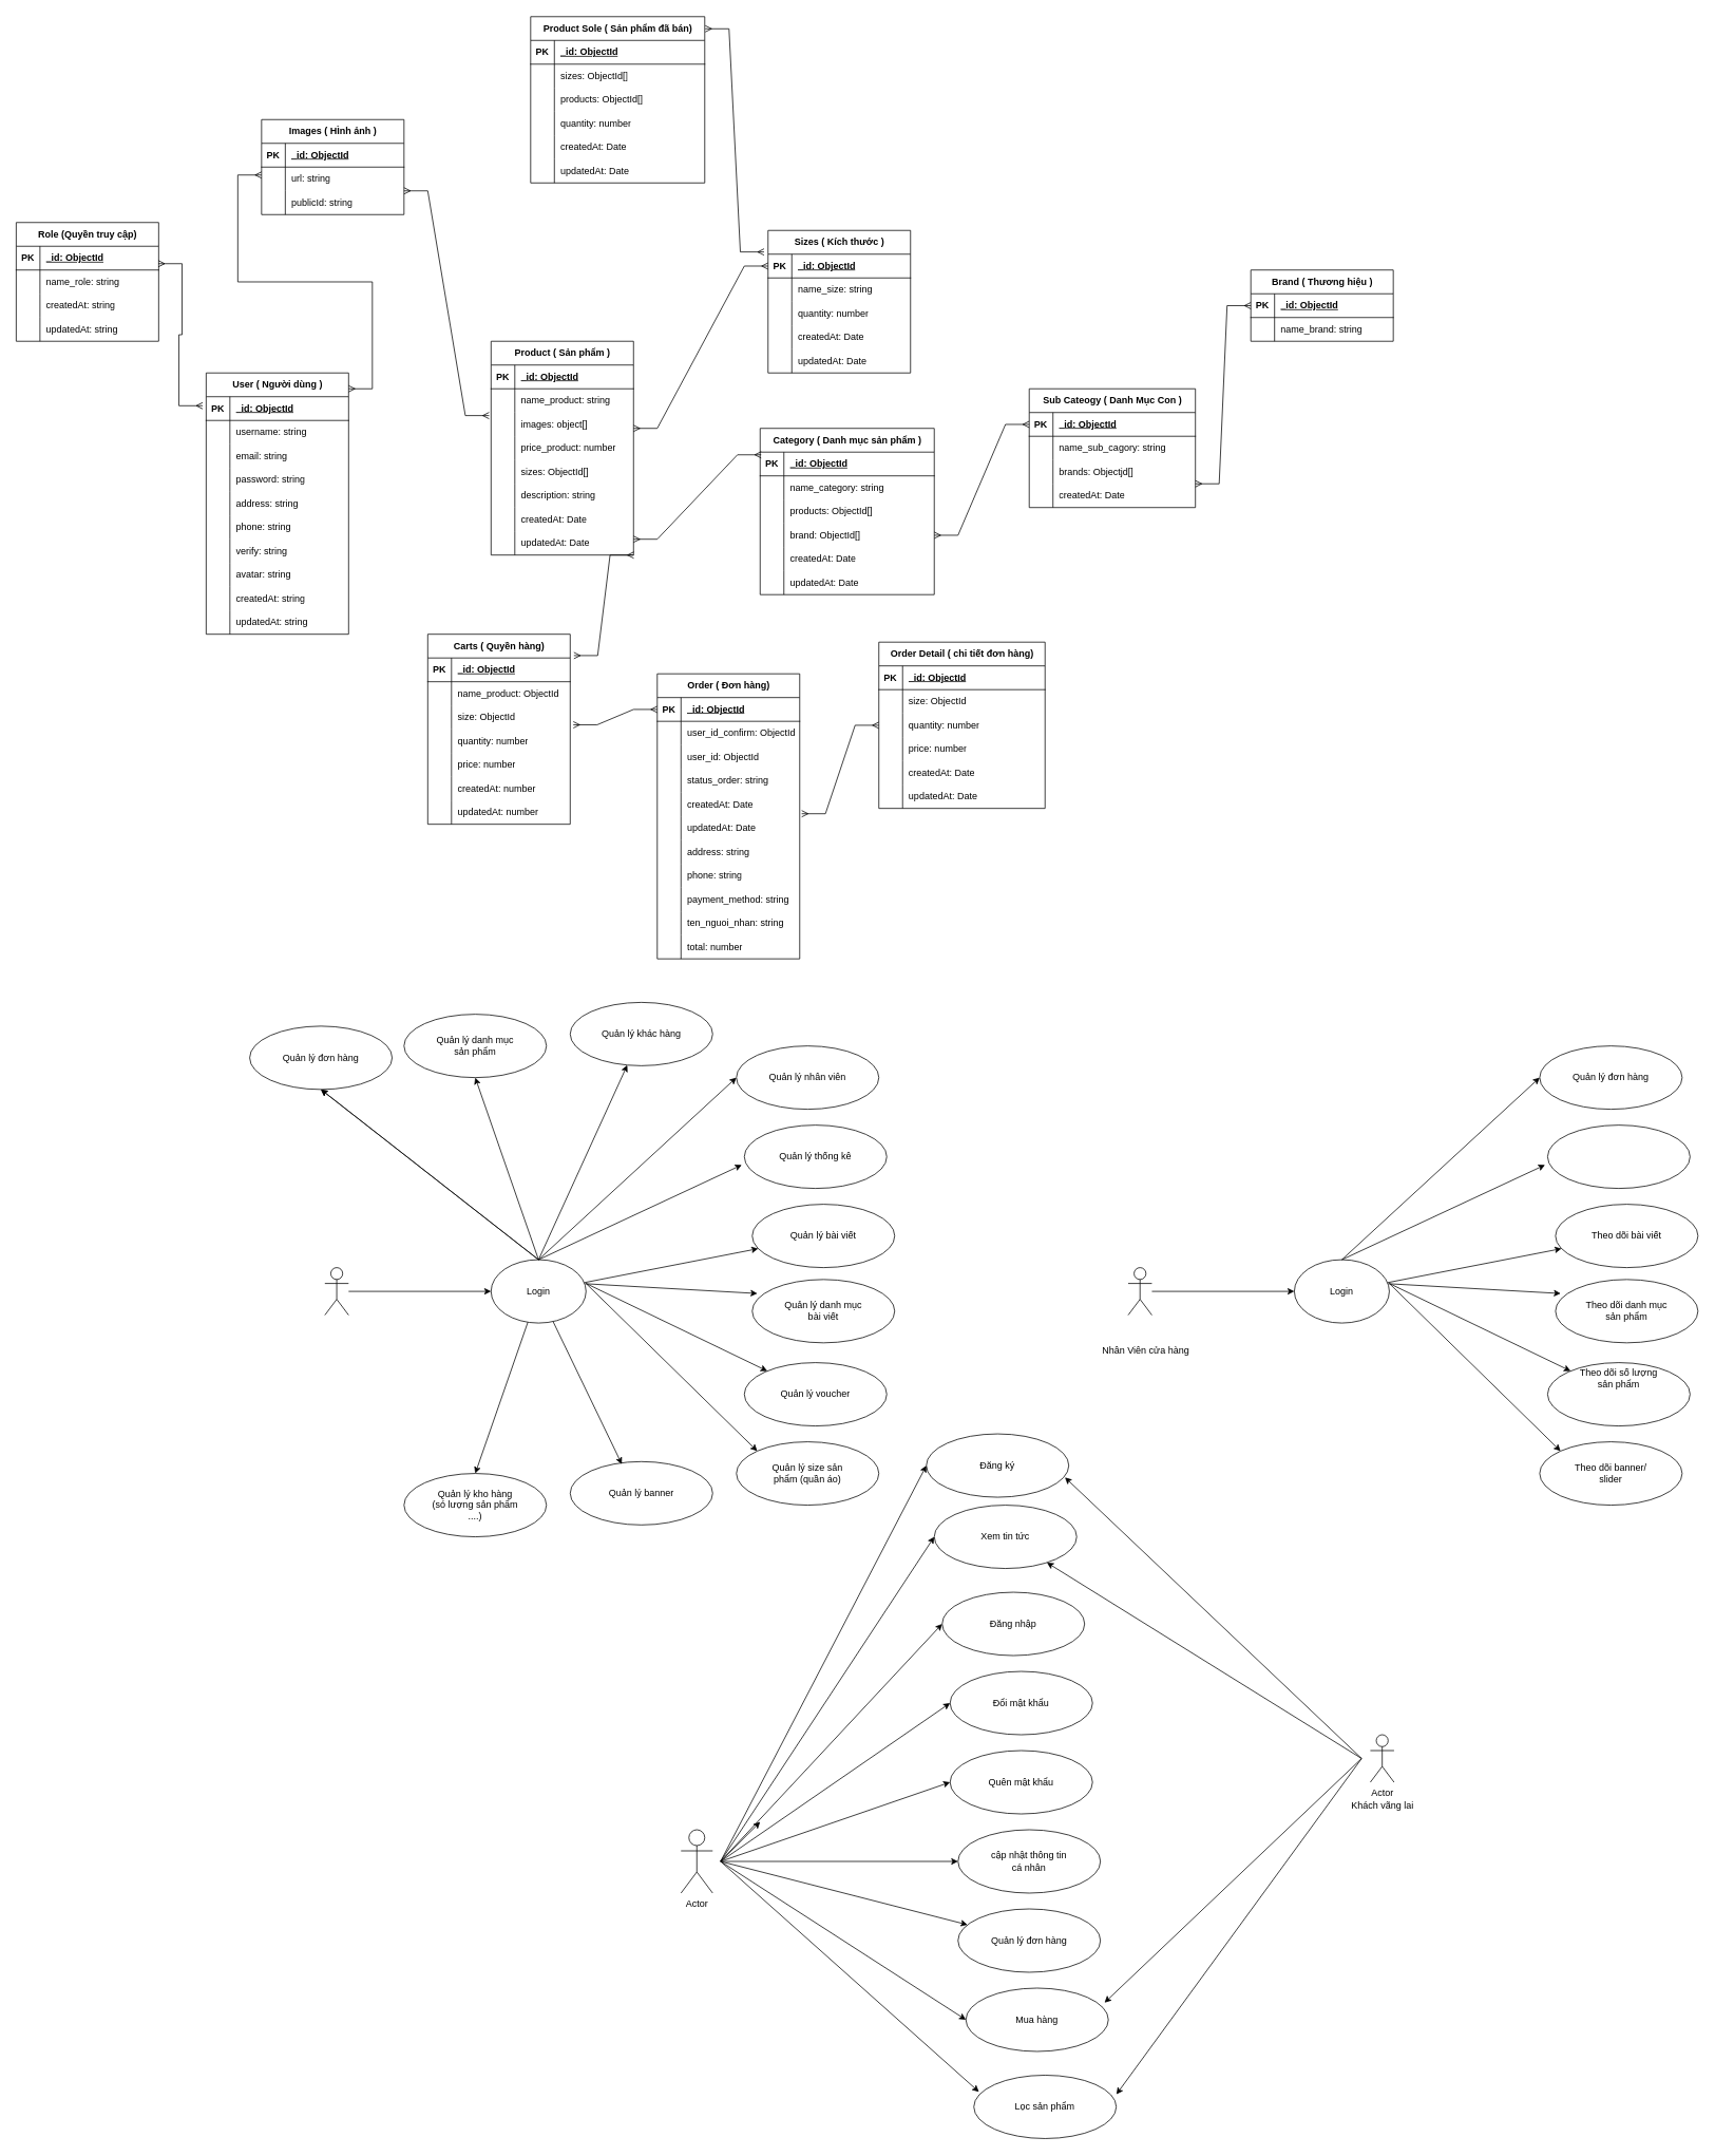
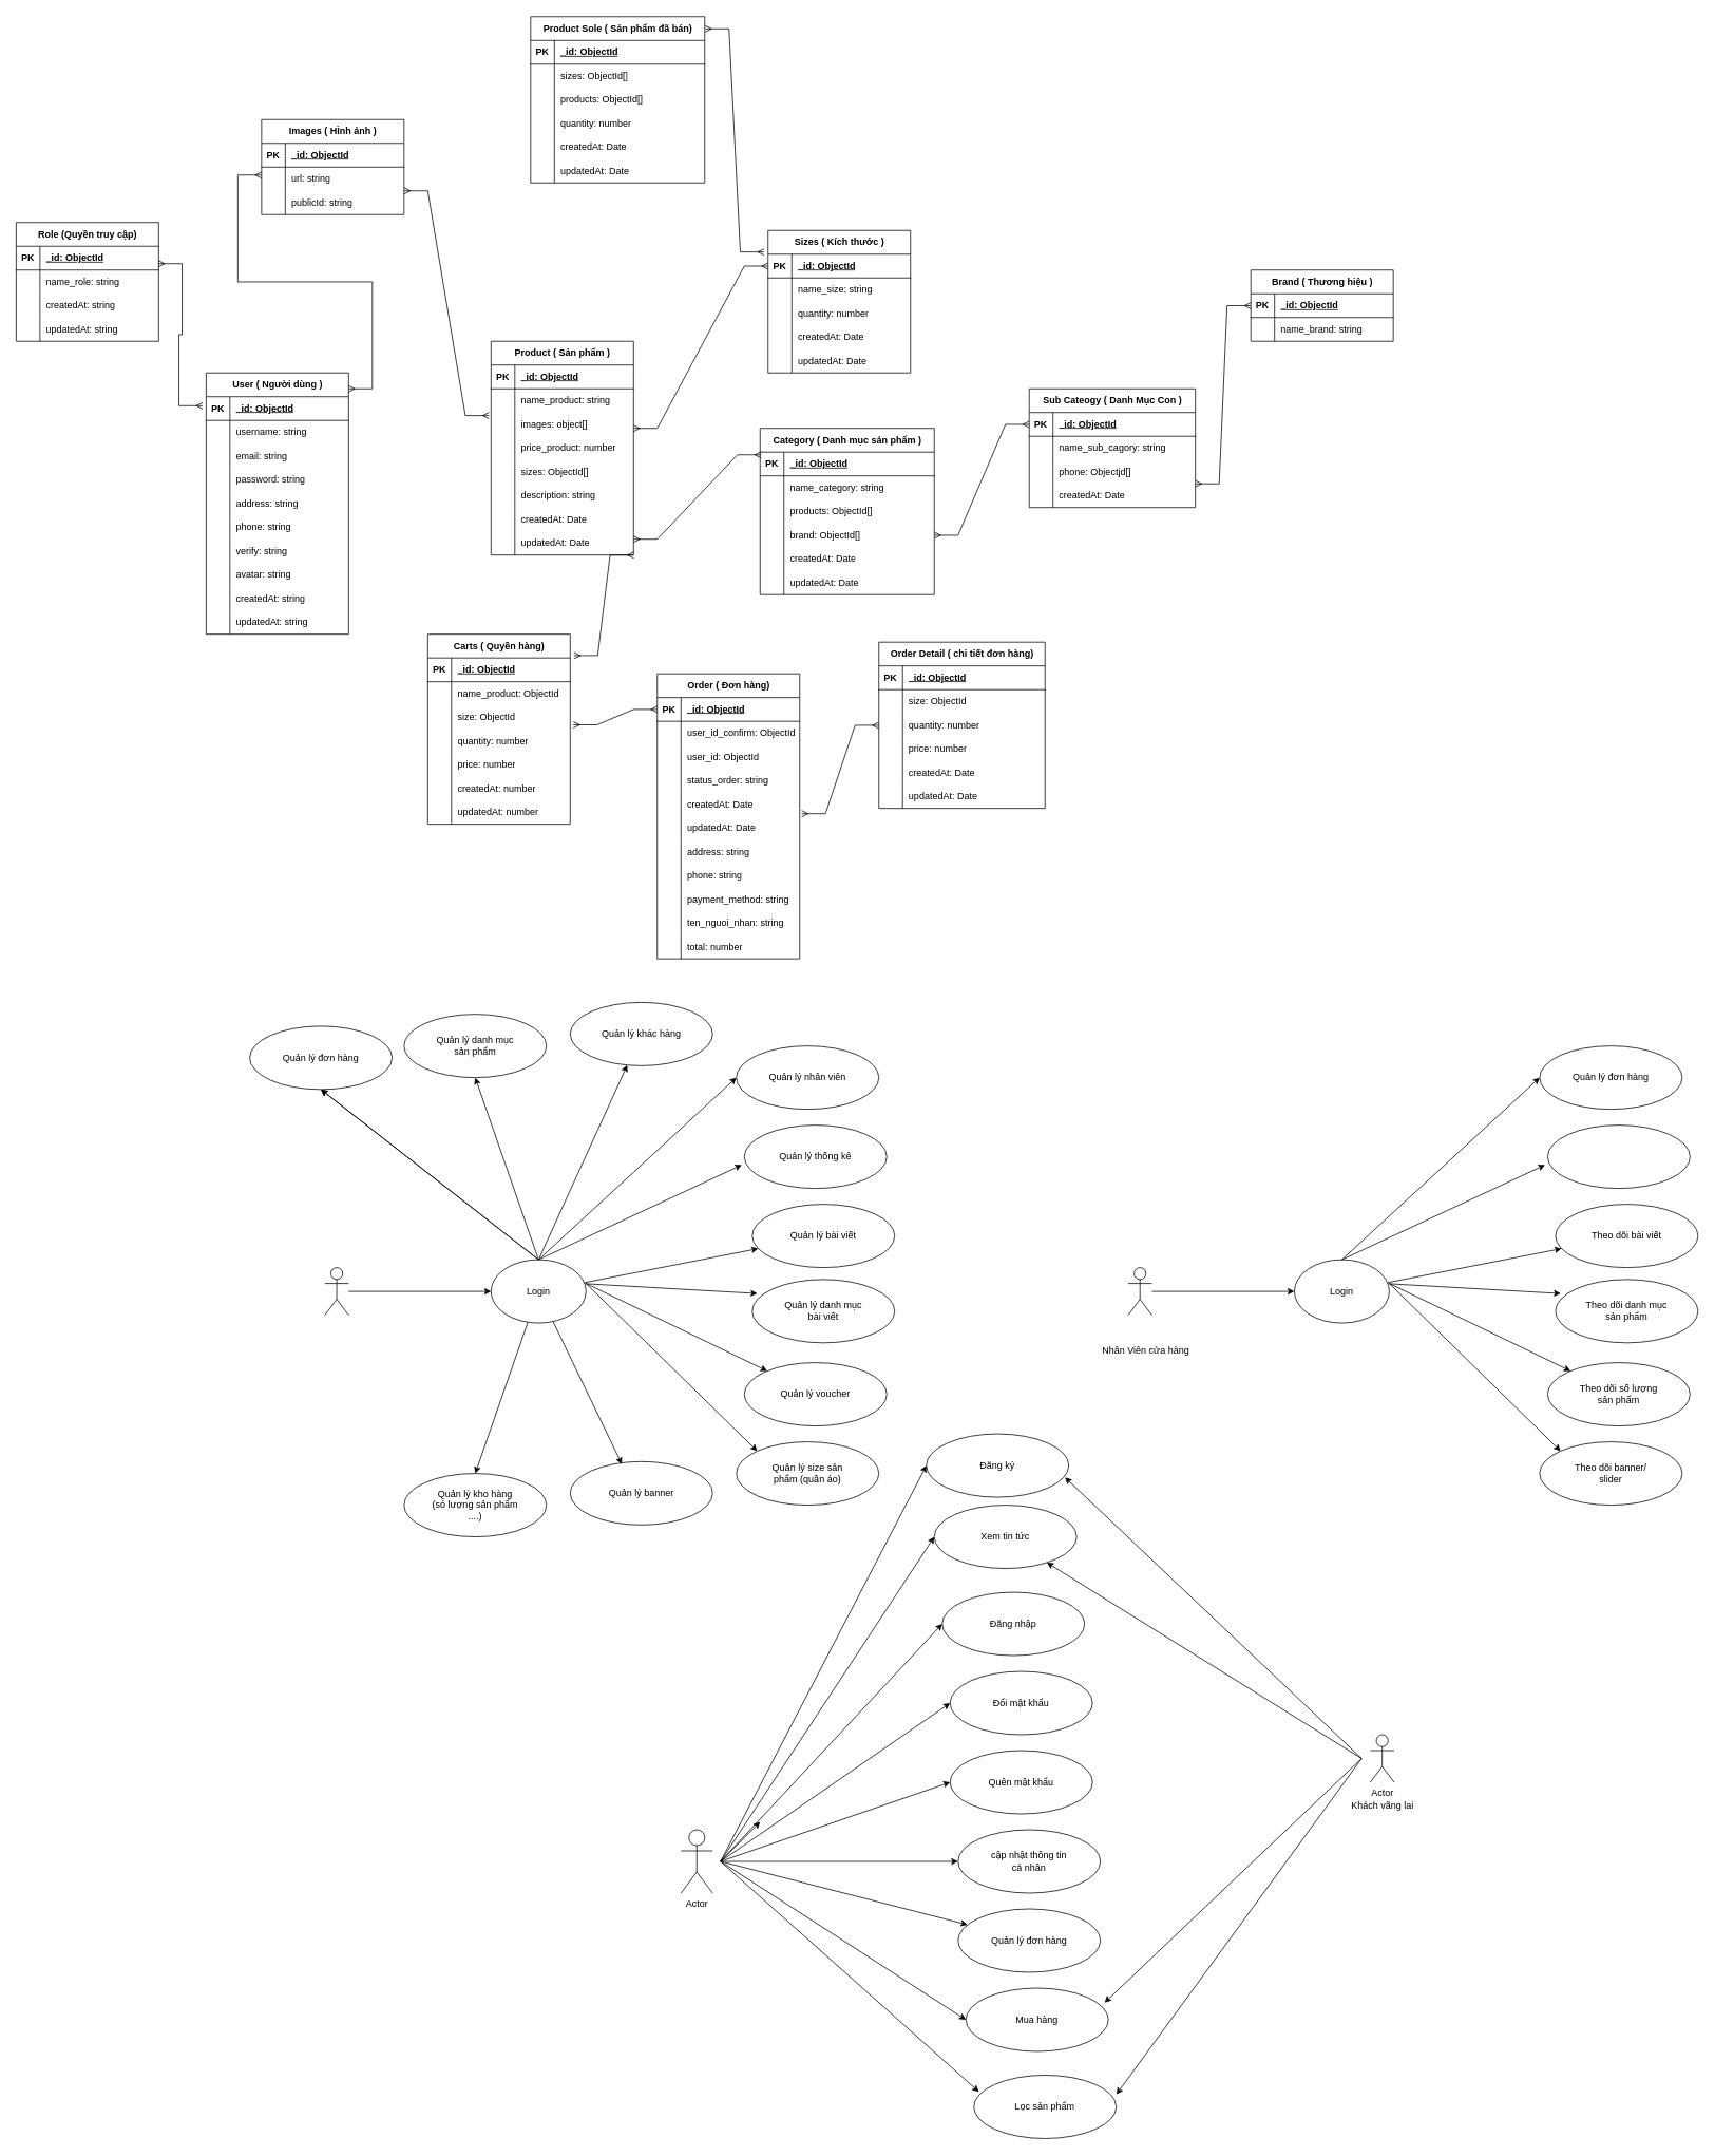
- <mxCell id="134" value="brands: Objectjd[]" style="shape=partialRectangle;connectable=0;fillColor=none;top=0;left=0;bottom=0;right=0;align=left;spacingLeft=6;overflow=hidden;whiteSpace=wrap;html=1;" parent="132" vertex="1"><mxGeometry x="30" width="180" height="30" as="geometry"><mxRectangle width="180" height="30" as="alternateBounds" /></mxGeometry></mxCell>
+ <mxCell id="134" value="phone: Objectjd[]" style="shape=partialRectangle;connectable=0;fillColor=none;top=0;left=0;bottom=0;right=0;align=left;spacingLeft=6;overflow=hidden;whiteSpace=wrap;html=1;" parent="132" vertex="1"><mxGeometry x="30" width="180" height="30" as="geometry"><mxRectangle width="180" height="30" as="alternateBounds" /></mxGeometry></mxCell>
- <mxCell id="292" value="Theo dõi số lượng sản phẩm" style="text;html=1;align=center;verticalAlign=middle;whiteSpace=wrap;rounded=0;" vertex="1" parent="1"><mxGeometry x="1990" y="1725" width="110" height="30" as="geometry" /></mxCell>
+ <mxCell id="292" value="Theo dõi số lượng sản phẩm" style="text;html=1;align=center;verticalAlign=middle;whiteSpace=wrap;rounded=0;" vertex="1" parent="1"><mxGeometry x="1990" y="1745" width="110" height="30" as="geometry" /></mxCell>
